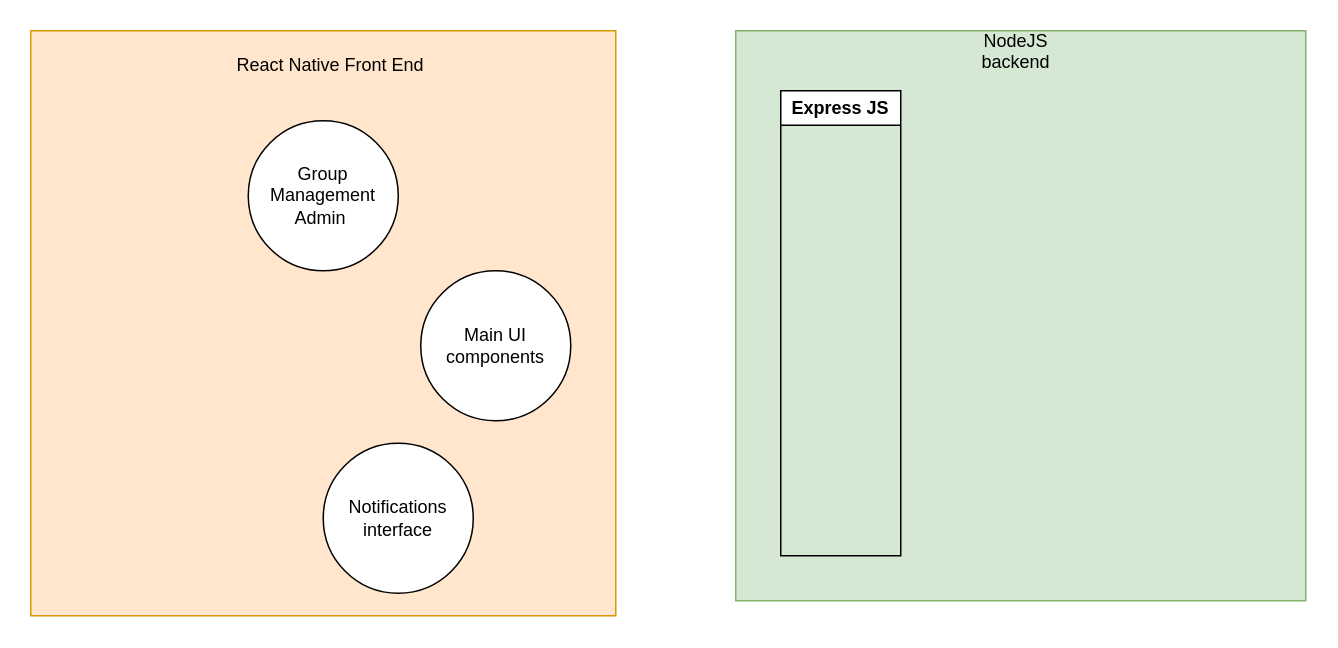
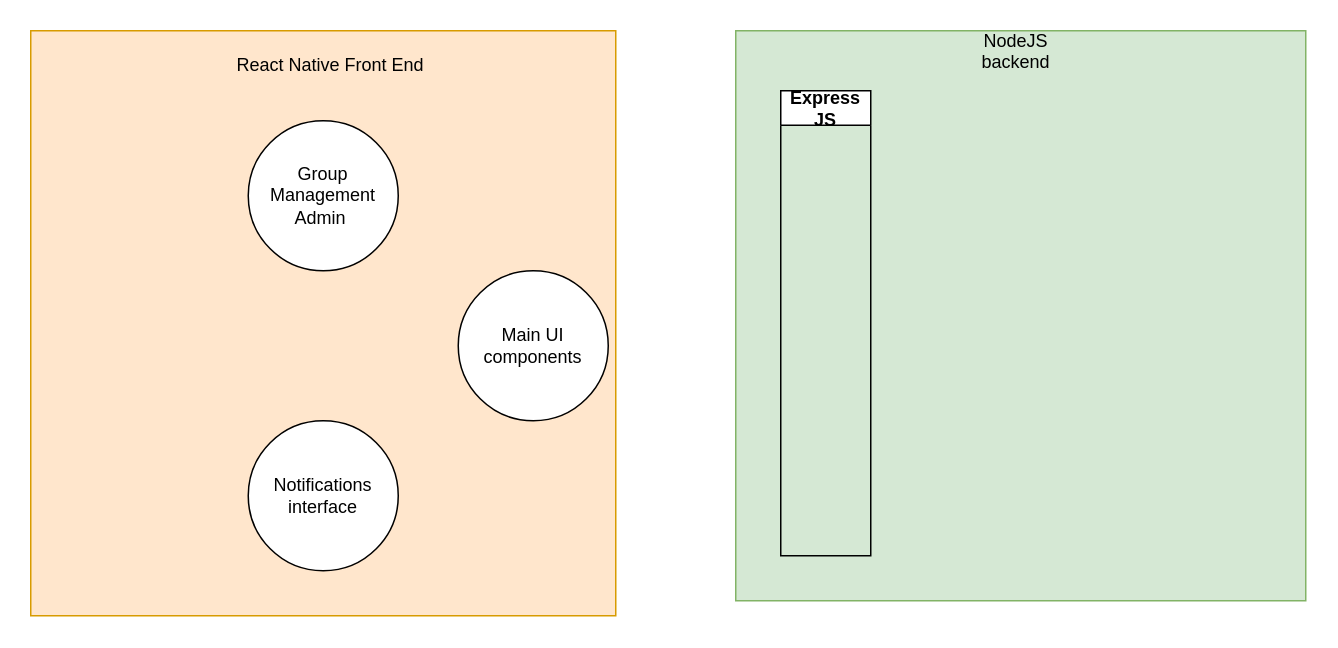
- <mxCell id="7" value="Express JS" style="swimlane;whiteSpace=wrap;html=1;" vertex="1" parent="1"><mxGeometry x="520" y="60" width="80" height="310" as="geometry" /></mxCell>
+ <mxCell id="7" value="Express JS" style="swimlane;whiteSpace=wrap;html=1;" vertex="1" parent="1"><mxGeometry x="520" y="60" width="60" height="310" as="geometry" /></mxCell>
- <mxCell id="5" value="Main UI components" style="ellipse;whiteSpace=wrap;html=1;aspect=fixed;" vertex="1" parent="1"><mxGeometry x="280" y="180" width="100" height="100" as="geometry" /></mxCell>
+ <mxCell id="5" value="Main UI components" style="ellipse;whiteSpace=wrap;html=1;aspect=fixed;" vertex="1" parent="1"><mxGeometry x="305" y="180" width="100" height="100" as="geometry" /></mxCell>
- <mxCell id="6" value="Notifications interface" style="ellipse;whiteSpace=wrap;html=1;aspect=fixed;" vertex="1" parent="1"><mxGeometry x="215" y="295" width="100" height="100" as="geometry" /></mxCell>
+ <mxCell id="6" value="Notifications interface" style="ellipse;whiteSpace=wrap;html=1;aspect=fixed;" vertex="1" parent="1"><mxGeometry x="165" y="280" width="100" height="100" as="geometry" /></mxCell>
